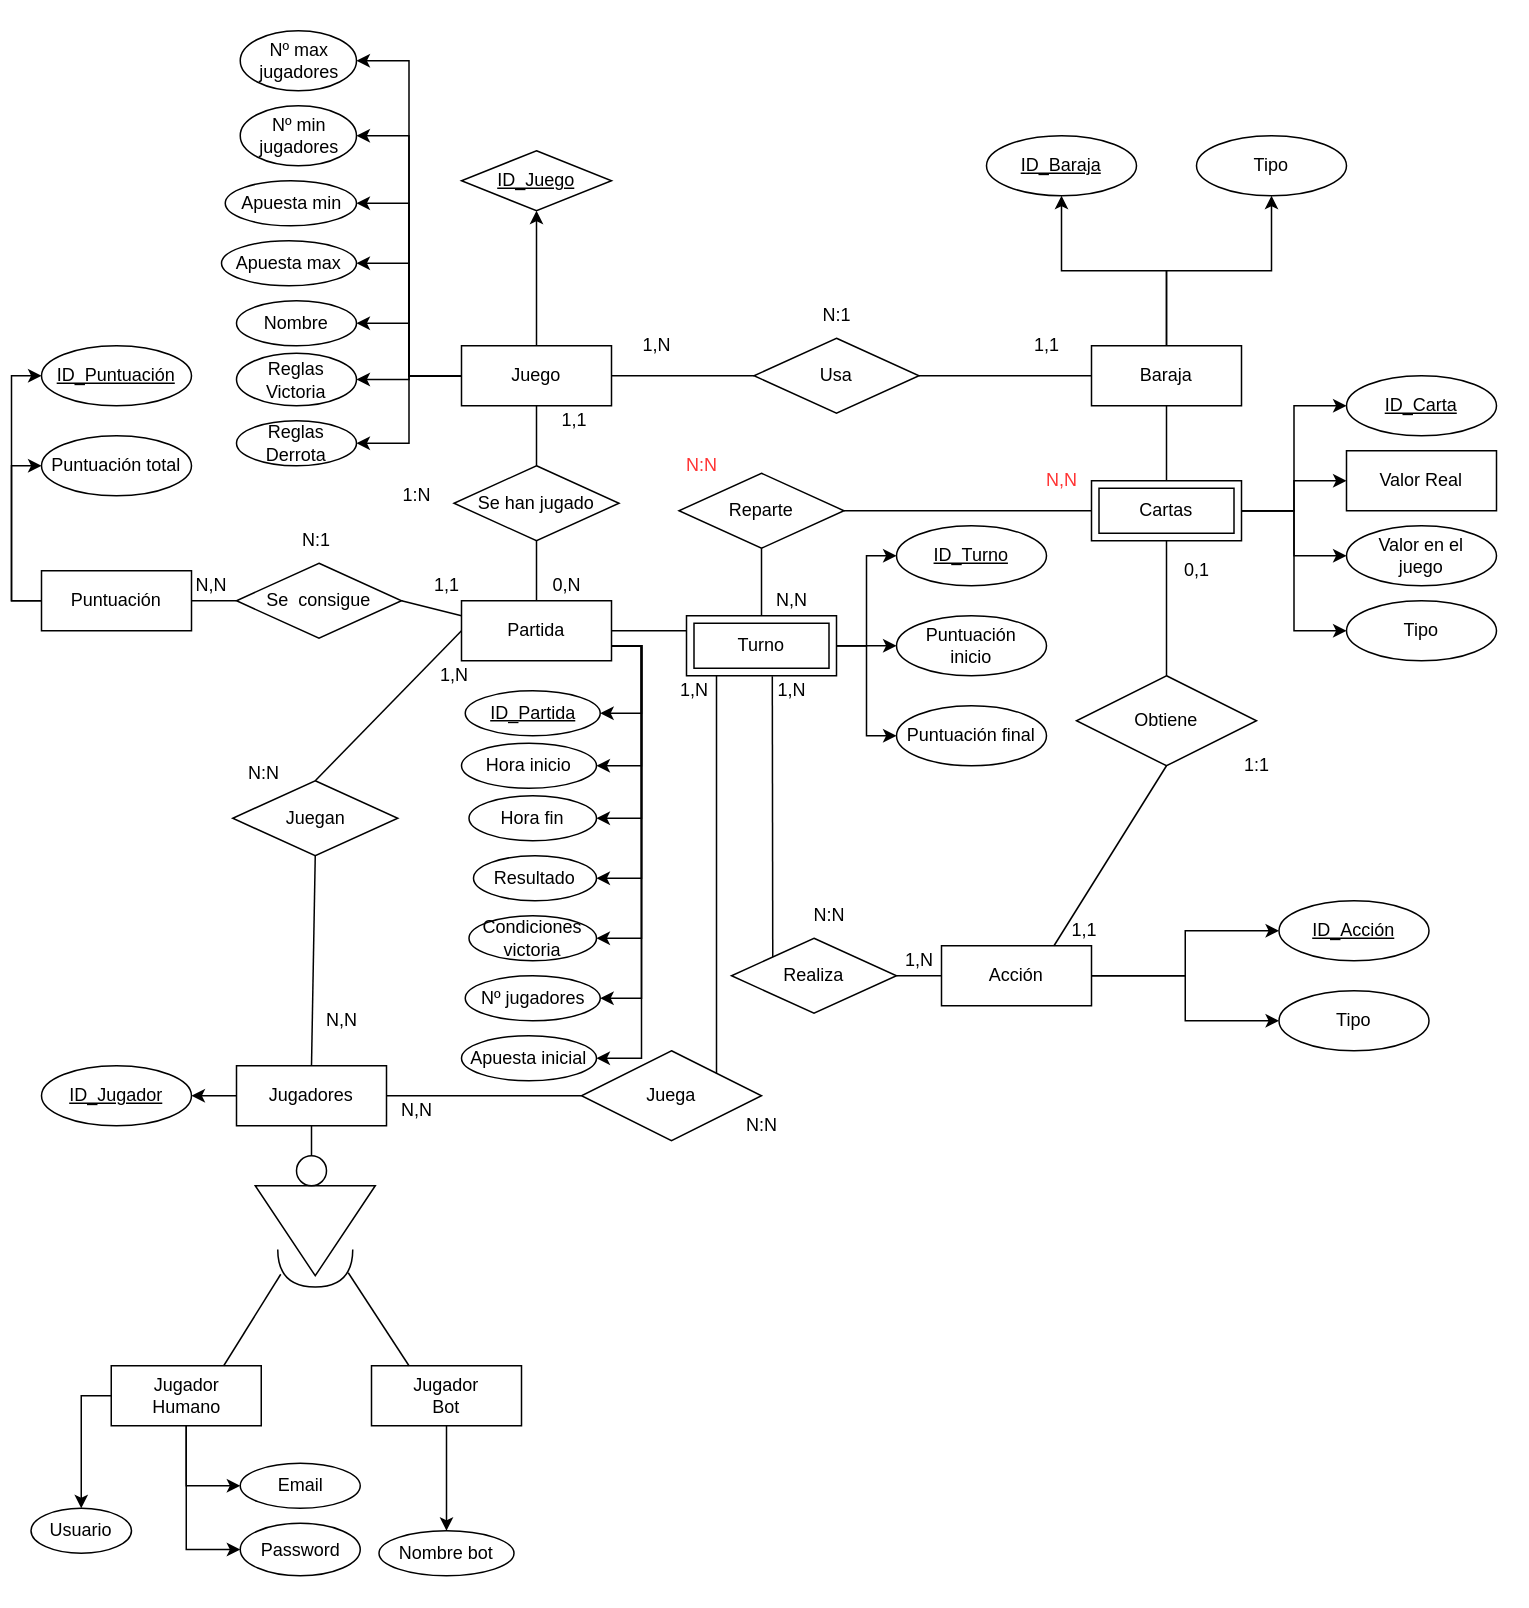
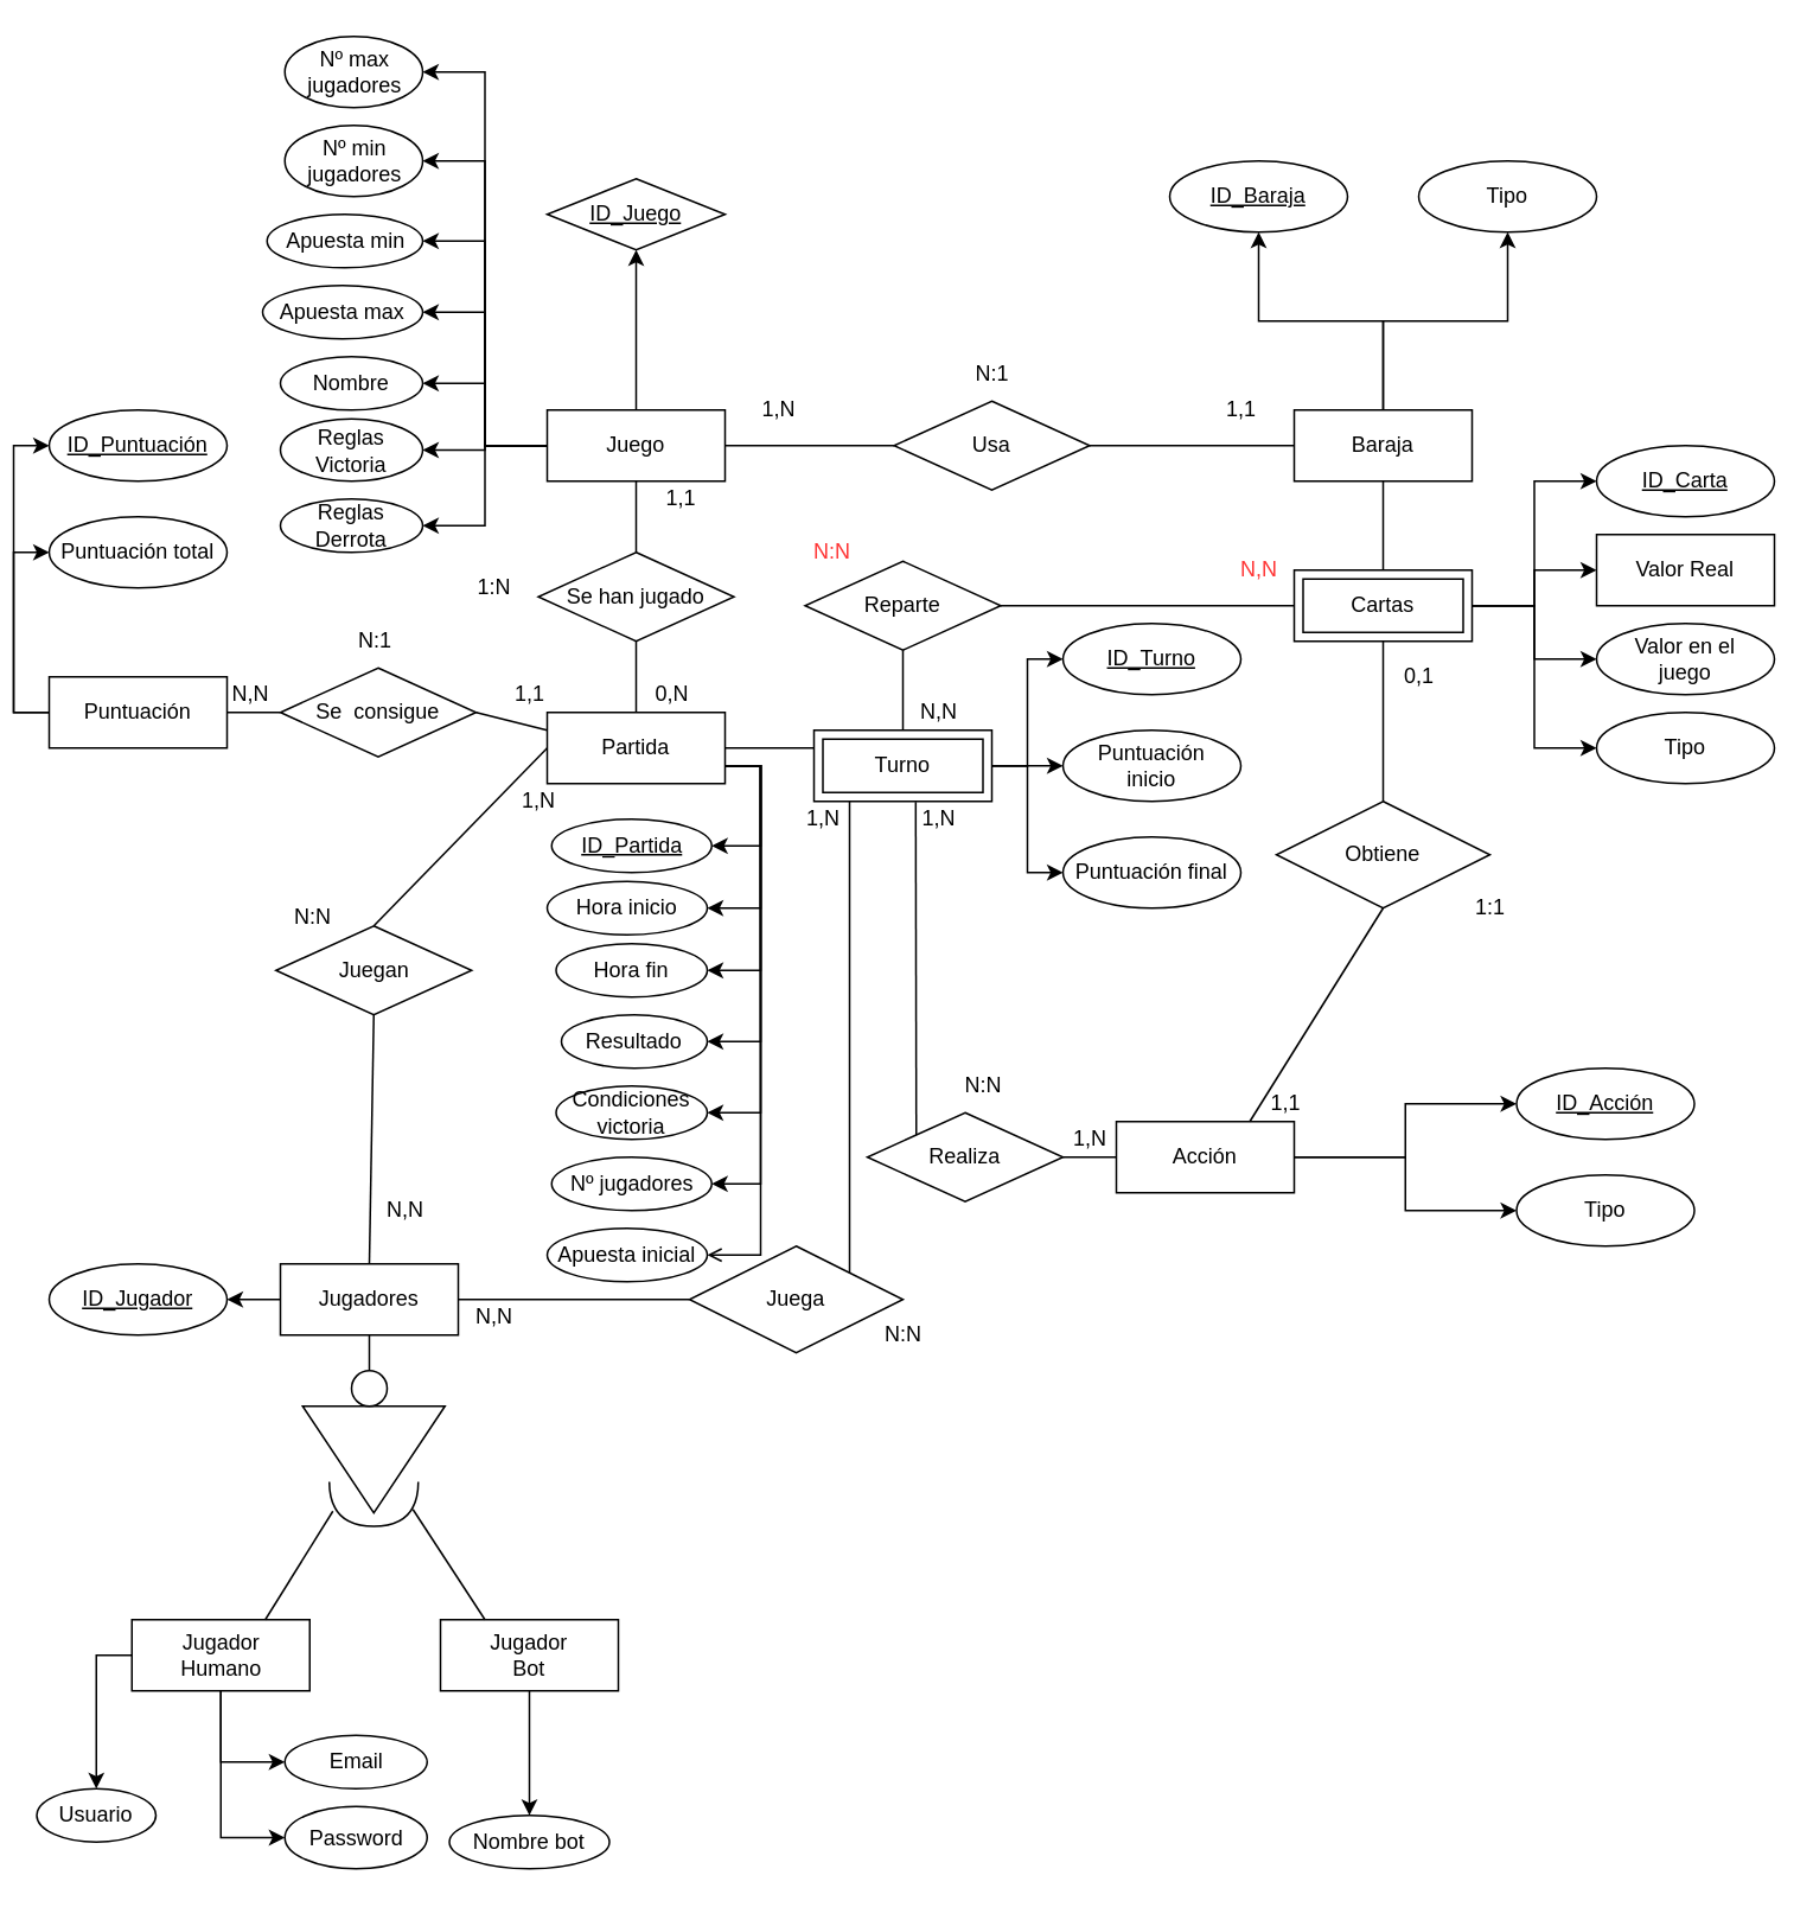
- <mxCell id="17" style="edgeStyle=orthogonalEdgeStyle;rounded=0;orthogonalLoop=1;jettySize=auto;html=1;exitX=1;exitY=0.75;exitDx=0;exitDy=0;entryX=1;entryY=0.5;entryDx=0;entryDy=0;" edge="1" parent="1" source="18" target="125"><mxGeometry relative="1" as="geometry" /></mxCell>
+ <mxCell id="17" style="edgeStyle=orthogonalEdgeStyle;rounded=0;orthogonalLoop=1;jettySize=auto;html=1;exitX=1;exitY=0.75;exitDx=0;exitDy=0;entryX=1;entryY=0.5;entryDx=0;entryDy=0;endArrow=open;" edge="1" parent="1" source="18" target="125"><mxGeometry relative="1" as="geometry" /></mxCell>
